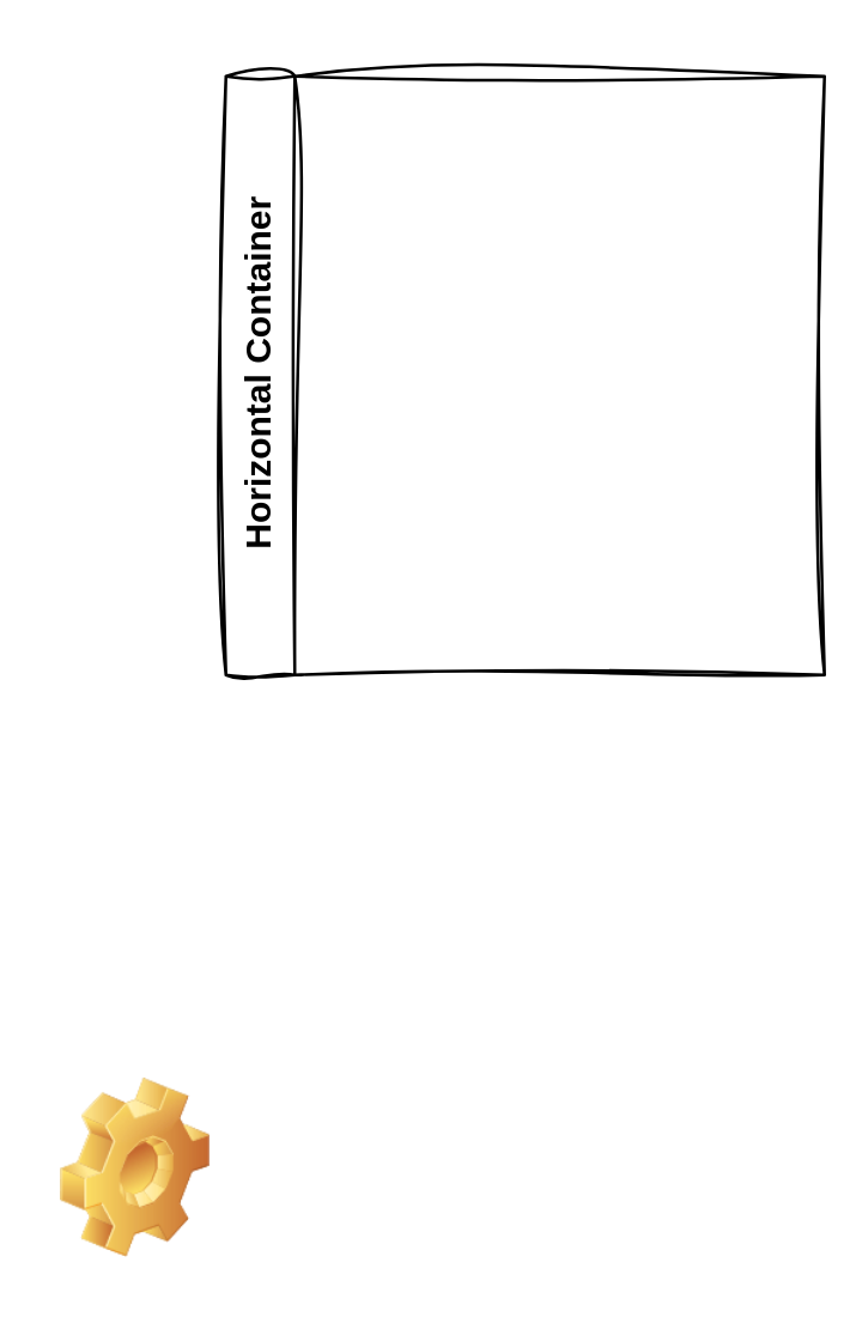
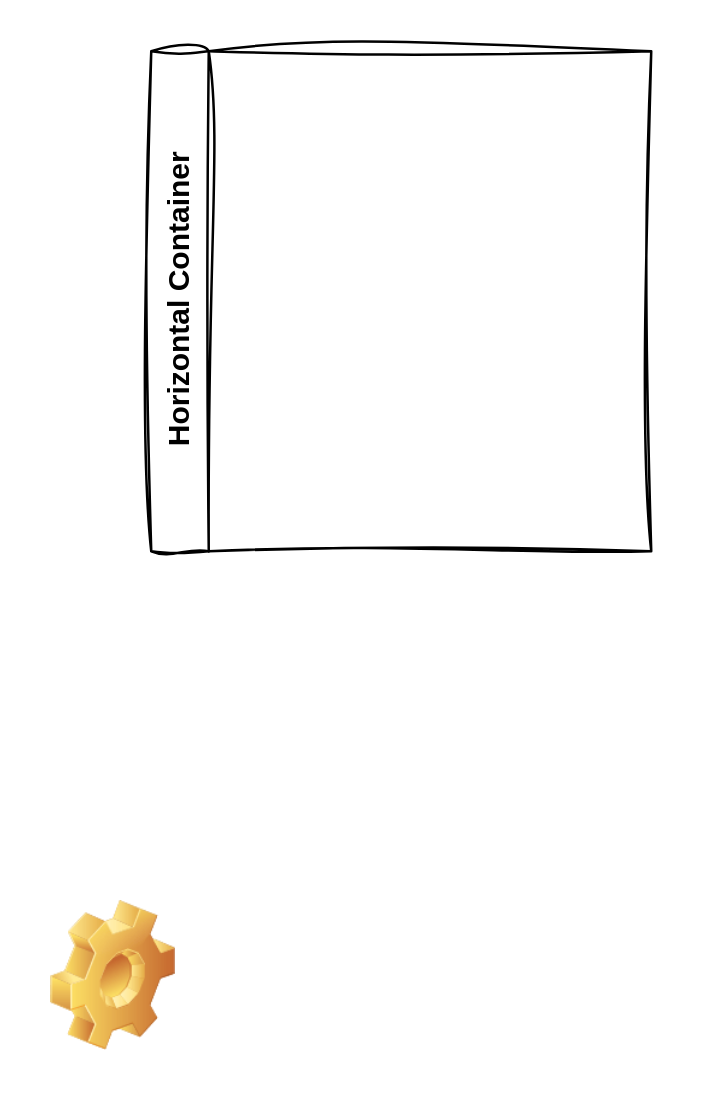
- <mxCell id="2" value="Horizontal Container" style="swimlane;horizontal=0;whiteSpace=wrap;html=1;shadow=0;glass=0;sketch=1;curveFitting=1;jiggle=2;" vertex="1" parent="1"><mxGeometry x="75" y="25" width="200" height="200" as="geometry" /></mxCell>
+ <mxCell id="2" value="Horizontal Container" style="swimlane;horizontal=0;whiteSpace=wrap;html=1;shadow=0;glass=0;sketch=1;curveFitting=1;jiggle=2;" vertex="1" parent="1"><mxGeometry x="60" y="20" width="200" height="200" as="geometry" /></mxCell>
